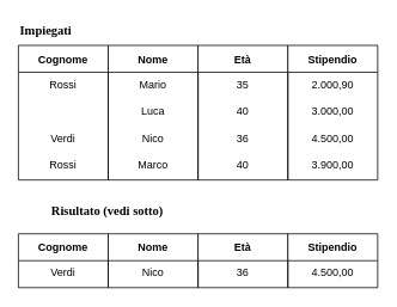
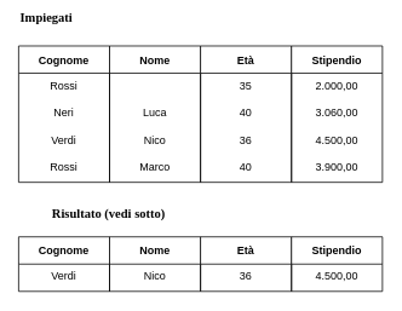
- <mxCell id="16" value="Impiegati" style="text;html=1;align=left;verticalAlign=middle;resizable=0;points=[];autosize=1;strokeColor=none;fillColor=none;fontStyle=1;fontFamily=Times New Roman;fontSize=14;" parent="1" vertex="1"><mxGeometry x="20" y="20" width="80" height="30" as="geometry" /></mxCell>
+ <mxCell id="16" value="Impiegati" style="text;html=1;align=left;verticalAlign=middle;resizable=0;points=[];autosize=1;strokeColor=none;fillColor=none;fontStyle=1;fontFamily=Times New Roman;fontSize=14;" parent="1" vertex="1"><mxGeometry x="20" y="5" width="80" height="30" as="geometry" /></mxCell>
- <mxCell id="25" value="2.000,90" style="text;strokeColor=none;fillColor=none;spacingLeft=4;spacingRight=4;overflow=hidden;rotatable=0;points=[[0,0.5],[1,0.5]];portConstraint=eastwest;fontSize=12;align=center;" parent="24" vertex="1"><mxGeometry y="30" width="100" height="30" as="geometry" /></mxCell>
+ <mxCell id="25" value="2.000,00" style="text;strokeColor=none;fillColor=none;spacingLeft=4;spacingRight=4;overflow=hidden;rotatable=0;points=[[0,0.5],[1,0.5]];portConstraint=eastwest;fontSize=12;align=center;" parent="24" vertex="1"><mxGeometry y="30" width="100" height="30" as="geometry" /></mxCell>
- <mxCell id="7" value="Mario" style="text;strokeColor=none;fillColor=none;spacingLeft=4;spacingRight=4;overflow=hidden;rotatable=0;points=[[0,0.5],[1,0.5]];portConstraint=eastwest;fontSize=12;align=center;" parent="6" vertex="1"><mxGeometry y="30" width="100" height="30" as="geometry" /></mxCell>
- <mxCell id="26" value="3.000,00" style="text;strokeColor=none;fillColor=none;spacingLeft=4;spacingRight=4;overflow=hidden;rotatable=0;points=[[0,0.5],[1,0.5]];portConstraint=eastwest;fontSize=12;align=center;" parent="24" vertex="1"><mxGeometry y="60" width="100" height="30" as="geometry" /></mxCell>
+ <mxCell id="26" value="3.060,00" style="text;strokeColor=none;fillColor=none;spacingLeft=4;spacingRight=4;overflow=hidden;rotatable=0;points=[[0,0.5],[1,0.5]];portConstraint=eastwest;fontSize=12;align=center;" parent="24" vertex="1"><mxGeometry y="60" width="100" height="30" as="geometry" /></mxCell>
+ <mxCell id="4" value="Neri" style="text;strokeColor=none;fillColor=none;spacingLeft=4;spacingRight=4;overflow=hidden;rotatable=0;points=[[0,0.5],[1,0.5]];portConstraint=eastwest;fontSize=12;align=center;" parent="2" vertex="1"><mxGeometry y="60" width="100" height="30" as="geometry" /></mxCell>
